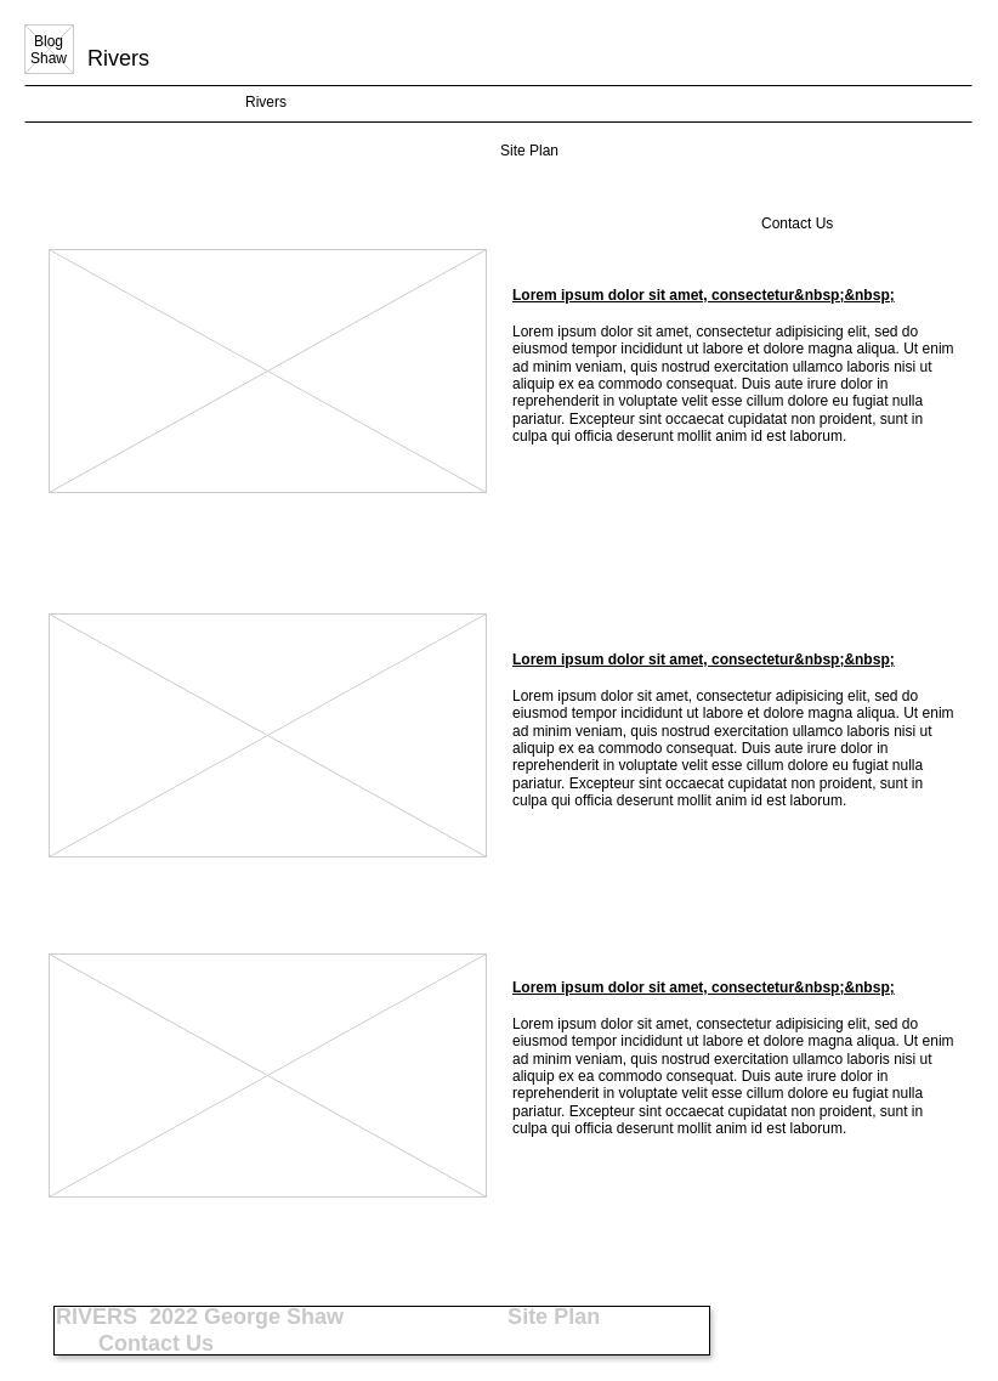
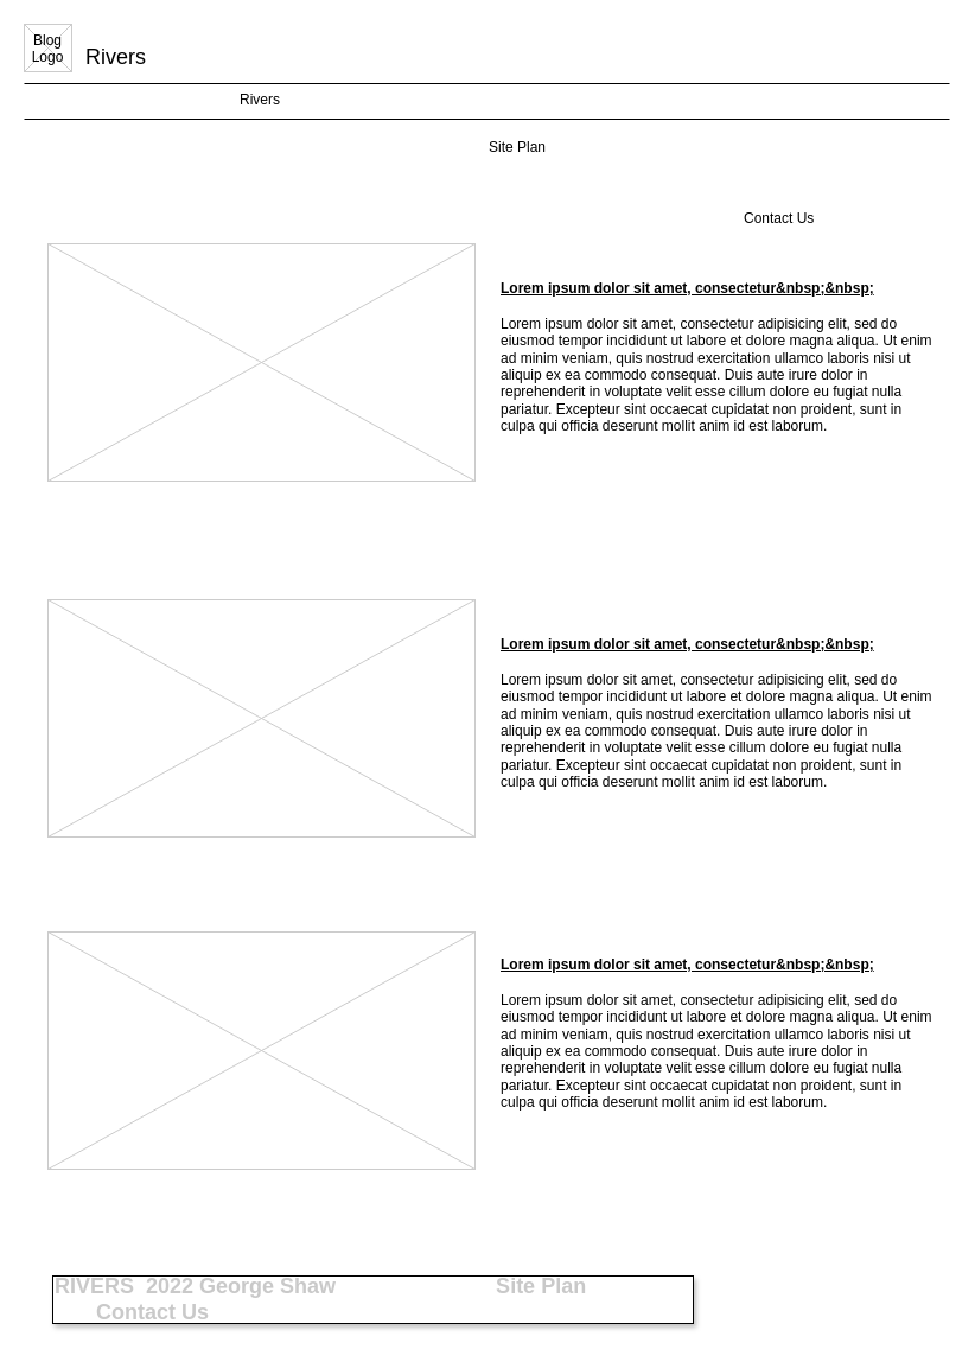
- <mxCell id="8" value="Blog &#10;Shaw" style="text;spacingTop=-5;align=center" parent="1" vertex="1"><mxGeometry x="20" y="25" width="40" height="40" as="geometry" /></mxCell>
+ <mxCell id="8" value="Blog &#10;Logo" style="text;spacingTop=-5;align=center" parent="1" vertex="1"><mxGeometry x="20" y="25" width="40" height="40" as="geometry" /></mxCell>
